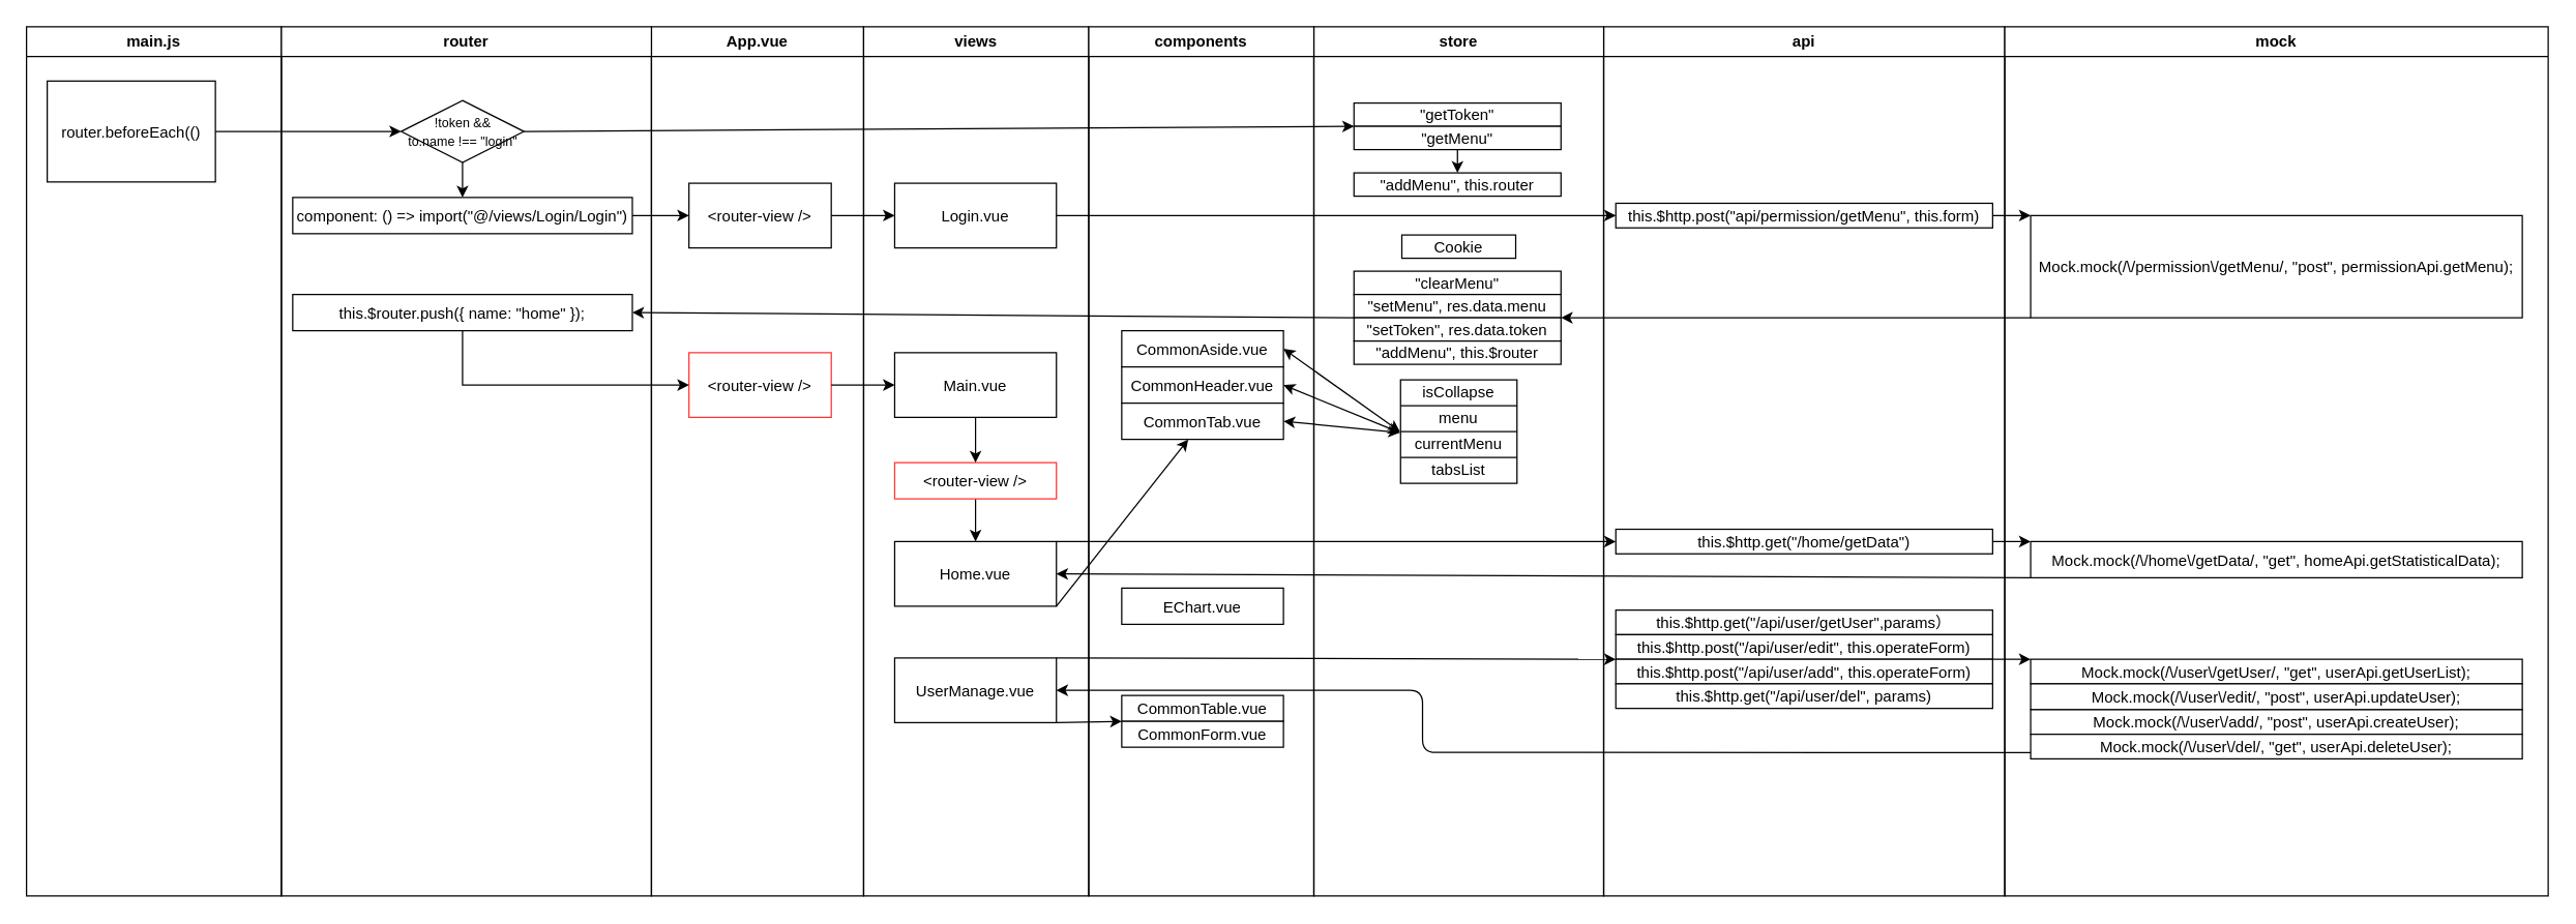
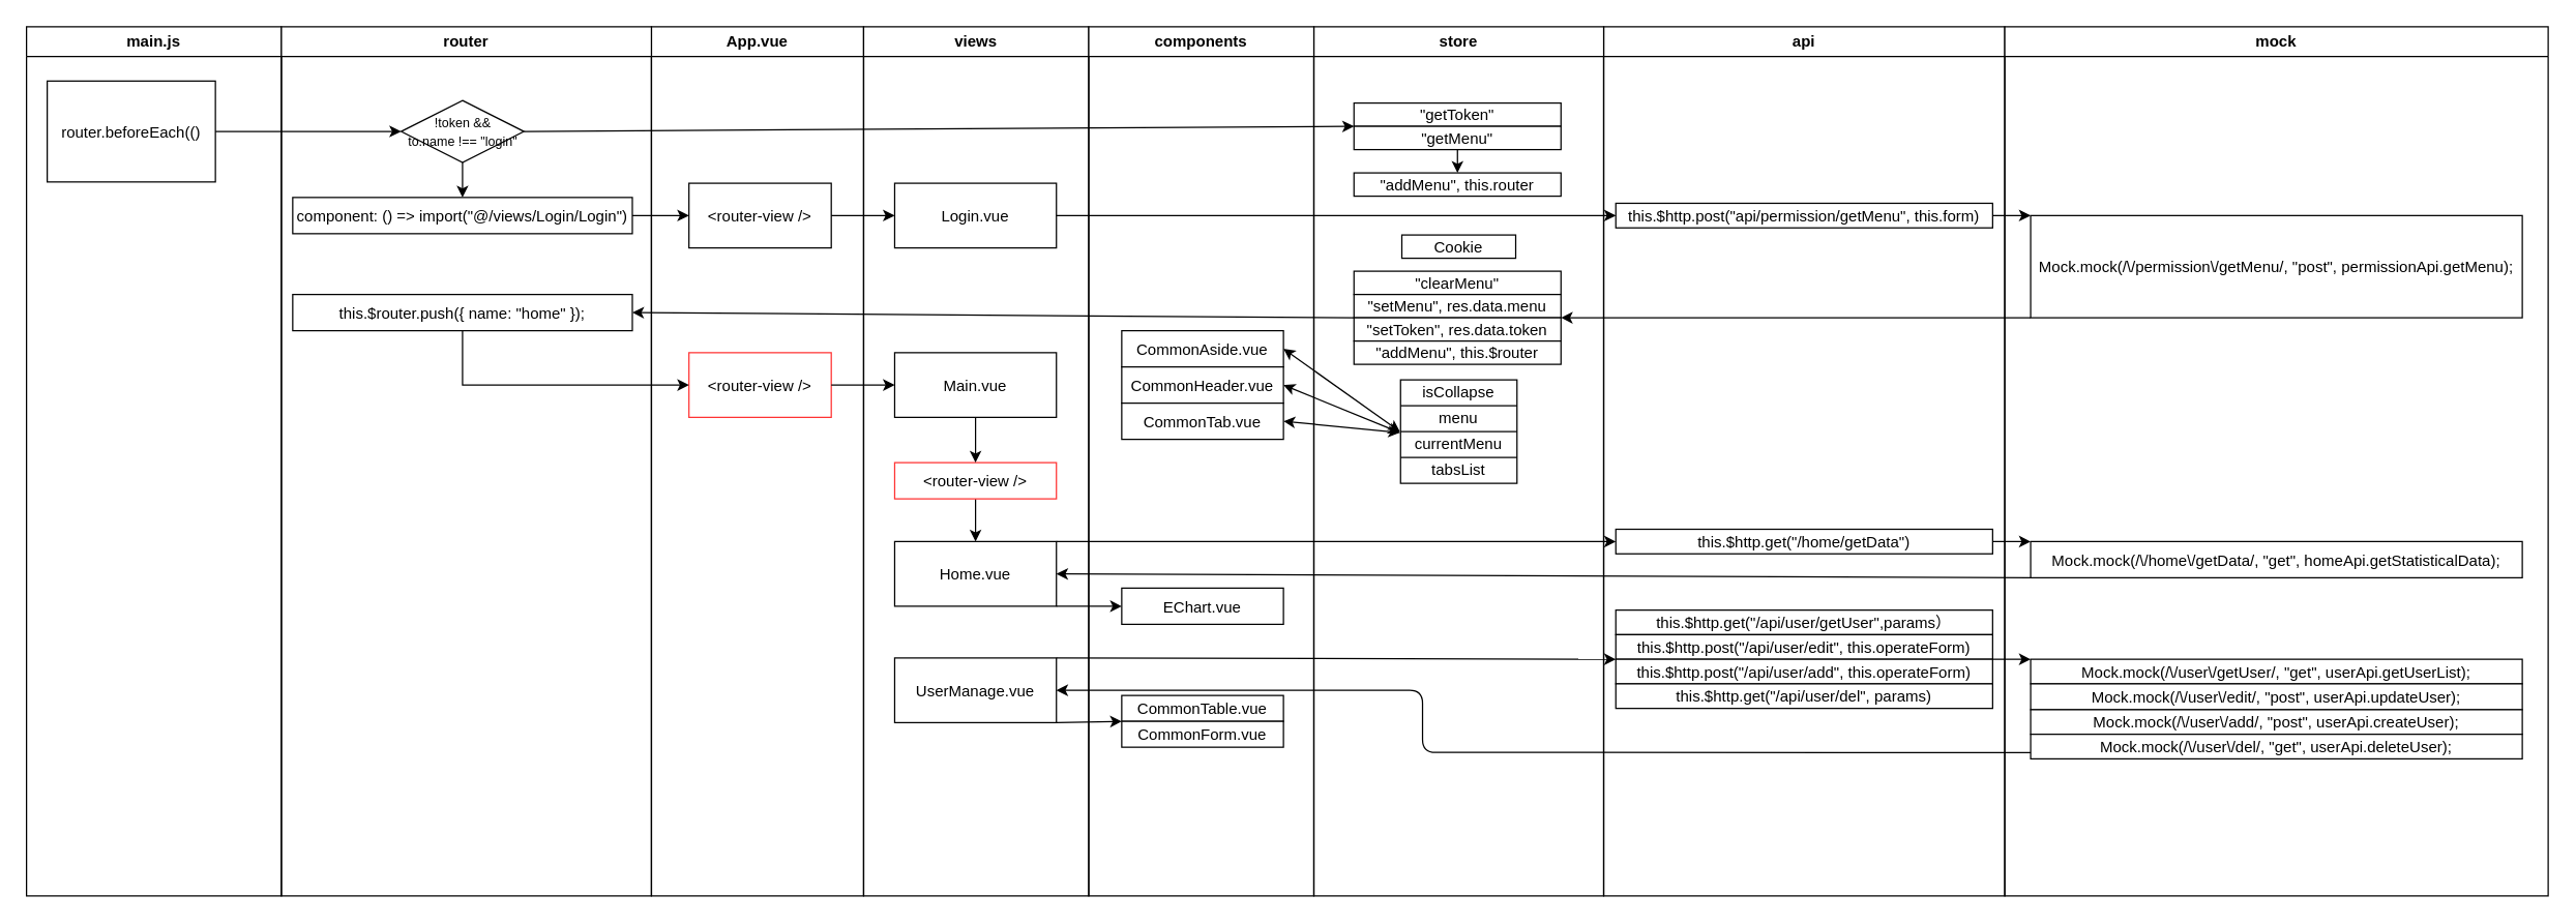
- <mxCell id="88" value="" style="endArrow=classic;html=1;exitX=1;exitY=1;exitDx=0;exitDy=0;" parent="1" source="19" target="56" edge="1"><mxGeometry width="50" height="50" relative="1" as="geometry"><mxPoint x="581" y="583" as="sourcePoint" /><mxPoint x="631" y="533" as="targetPoint" /></mxGeometry></mxCell>
+ <mxCell id="88" value="" style="endArrow=classic;html=1;entryX=0;entryY=0.5;entryDx=0;entryDy=0;exitX=1;exitY=1;exitDx=0;exitDy=0;" parent="1" source="19" target="57" edge="1"><mxGeometry width="50" height="50" relative="1" as="geometry"><mxPoint x="581" y="583" as="sourcePoint" /><mxPoint x="631" y="533" as="targetPoint" /></mxGeometry></mxCell>
